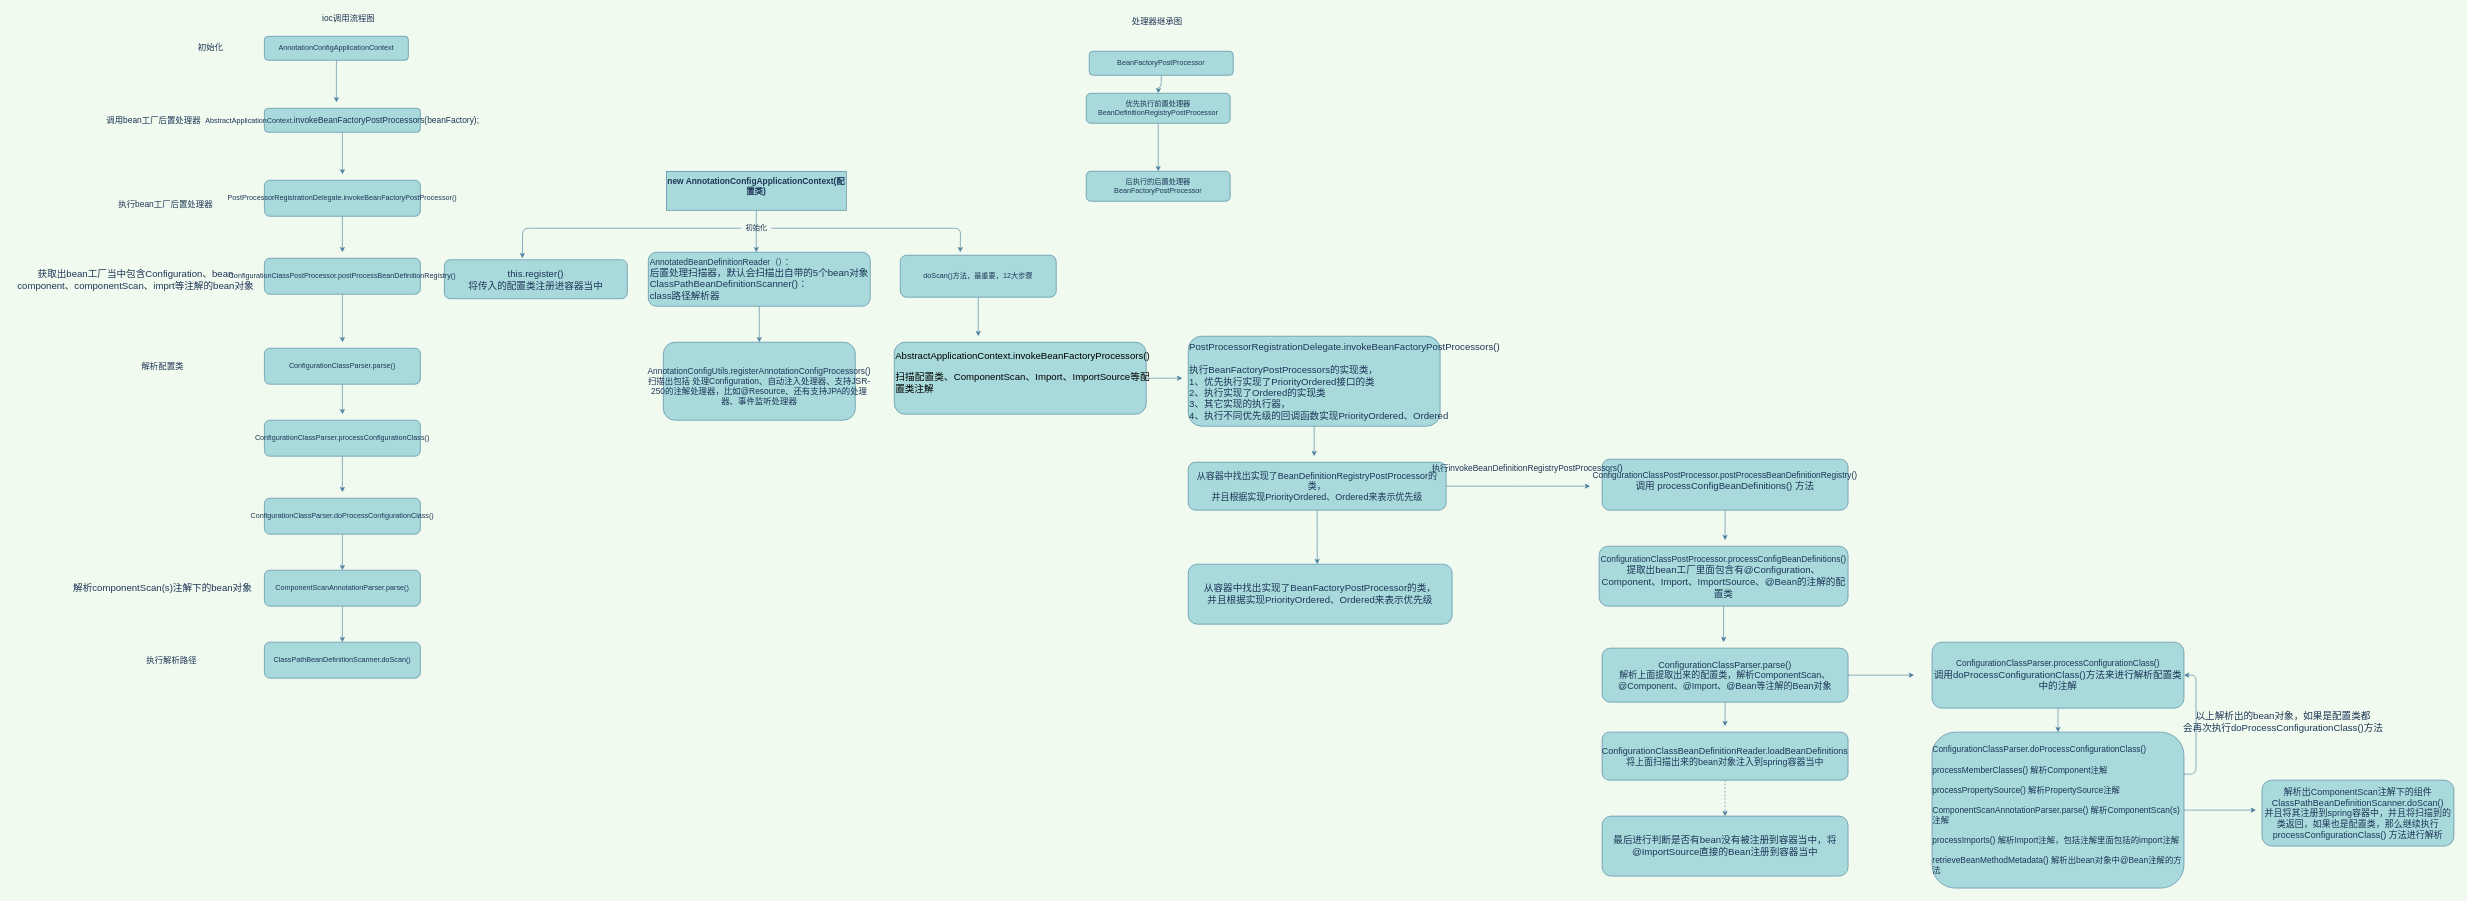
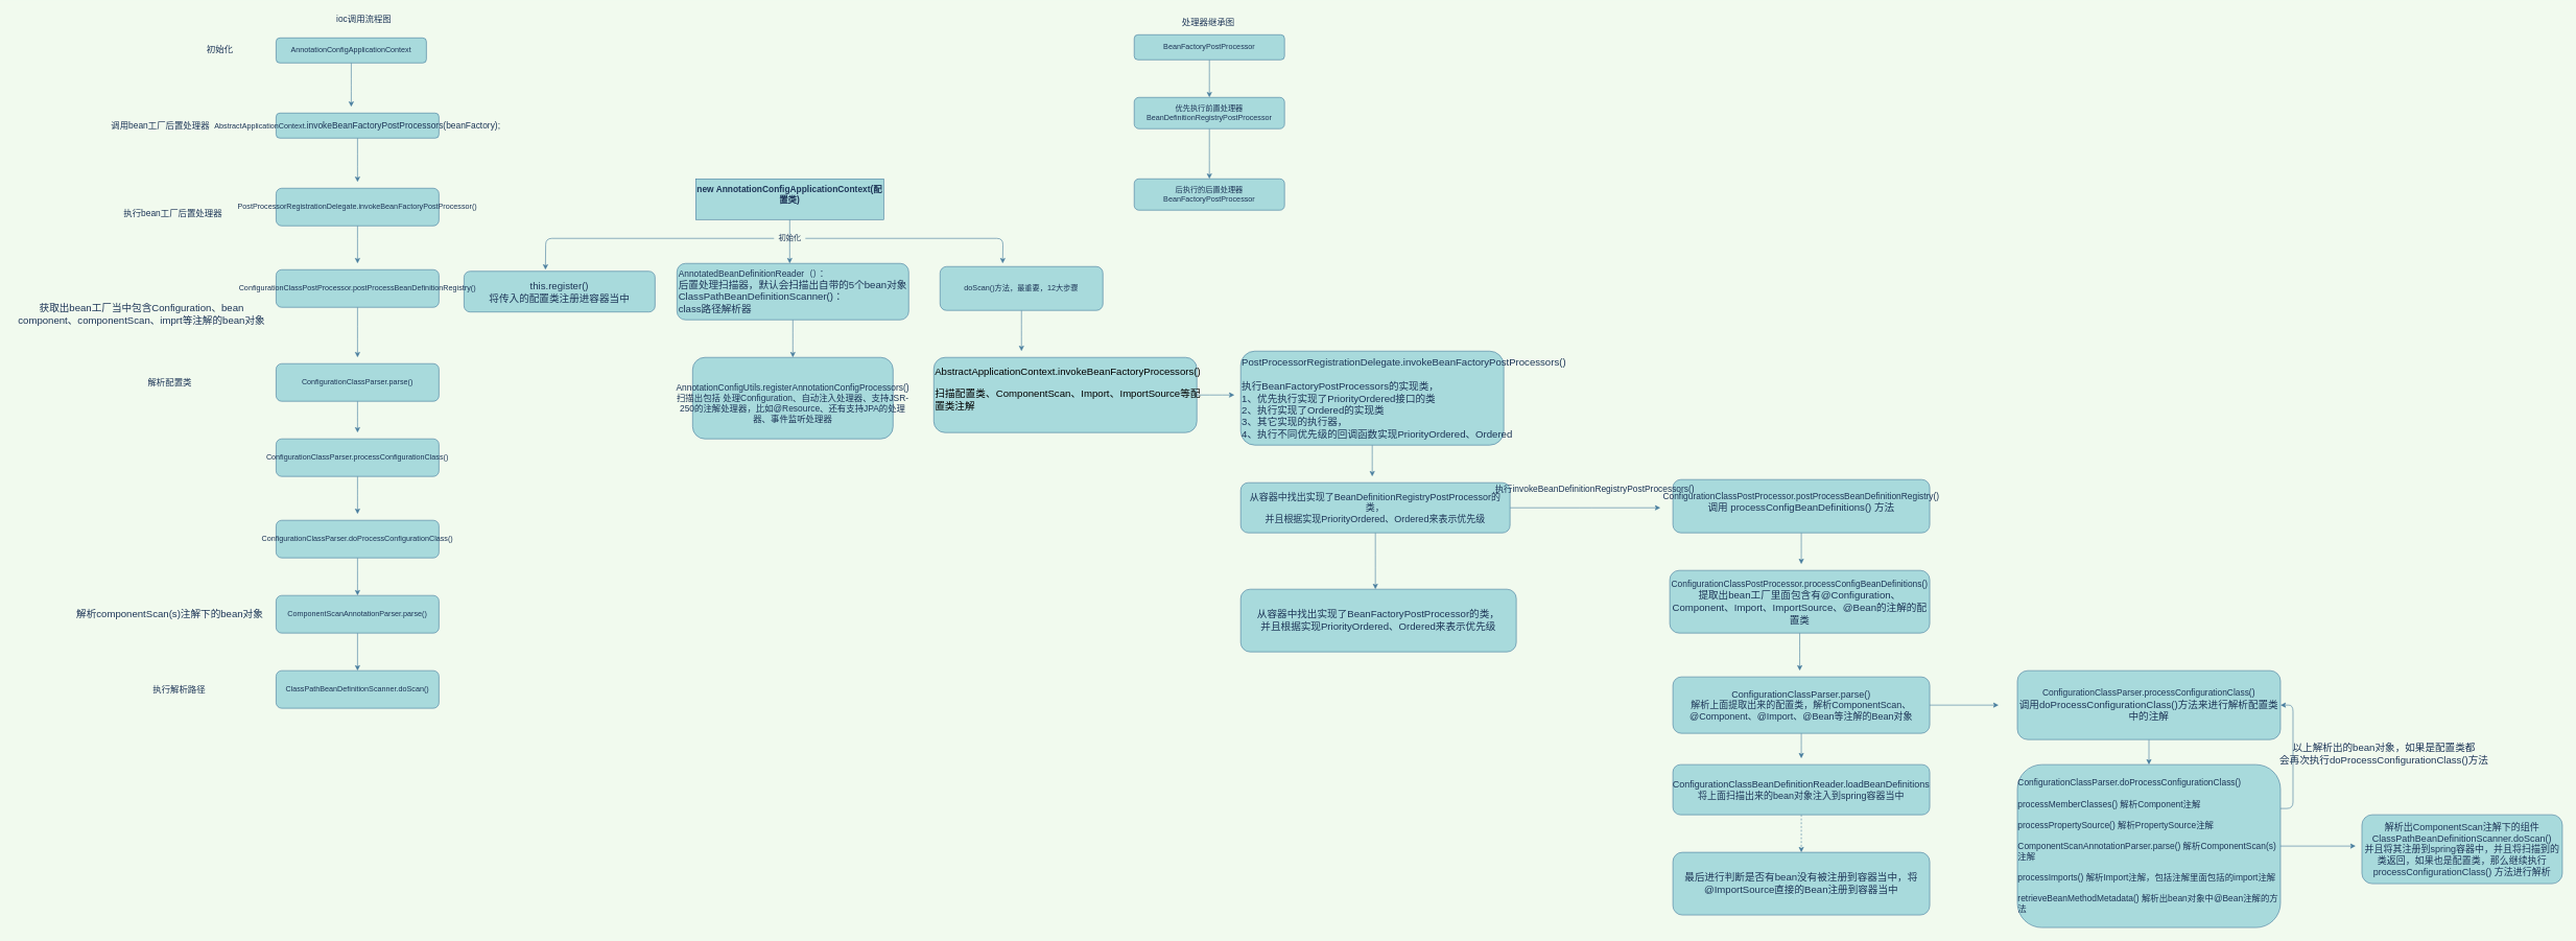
- <mxCell id="36" value="BeanFactoryPostProcessor" style="whiteSpace=wrap;html=1;fillColor=#A8DADC;strokeColor=#457B9D;fontColor=#1D3557;rounded=1;" parent="1" vertex="1"><mxGeometry x="1815" y="85" width="240" height="40" as="geometry" /></mxCell>
+ <mxCell id="36" value="BeanFactoryPostProcessor" style="whiteSpace=wrap;html=1;fillColor=#A8DADC;strokeColor=#457B9D;fontColor=#1D3557;rounded=1;" parent="1" vertex="1"><mxGeometry x="1810" y="55" width="240" height="40" as="geometry" /></mxCell>
- <mxCell id="66" value="获取出bean工厂当中包含Configuration、bean&lt;br style=&quot;font-size: 16px;&quot;&gt;component、componentScan、imprt等注解的bean对象" style="text;html=1;align=center;verticalAlign=middle;resizable=0;points=[];autosize=1;fontColor=#1D3557;rounded=1;fontSize=16;" parent="1" vertex="1"><mxGeometry x="20" y="445" width="410" height="40" as="geometry" /></mxCell>
+ <mxCell id="66" value="获取出bean工厂当中包含Configuration、bean&lt;br style=&quot;font-size: 16px;&quot;&gt;component、componentScan、imprt等注解的bean对象" style="text;html=1;align=center;verticalAlign=middle;resizable=0;points=[];autosize=1;fontColor=#1D3557;rounded=1;fontSize=16;" parent="1" vertex="1"><mxGeometry x="20" y="480" width="410" height="40" as="geometry" /></mxCell>
